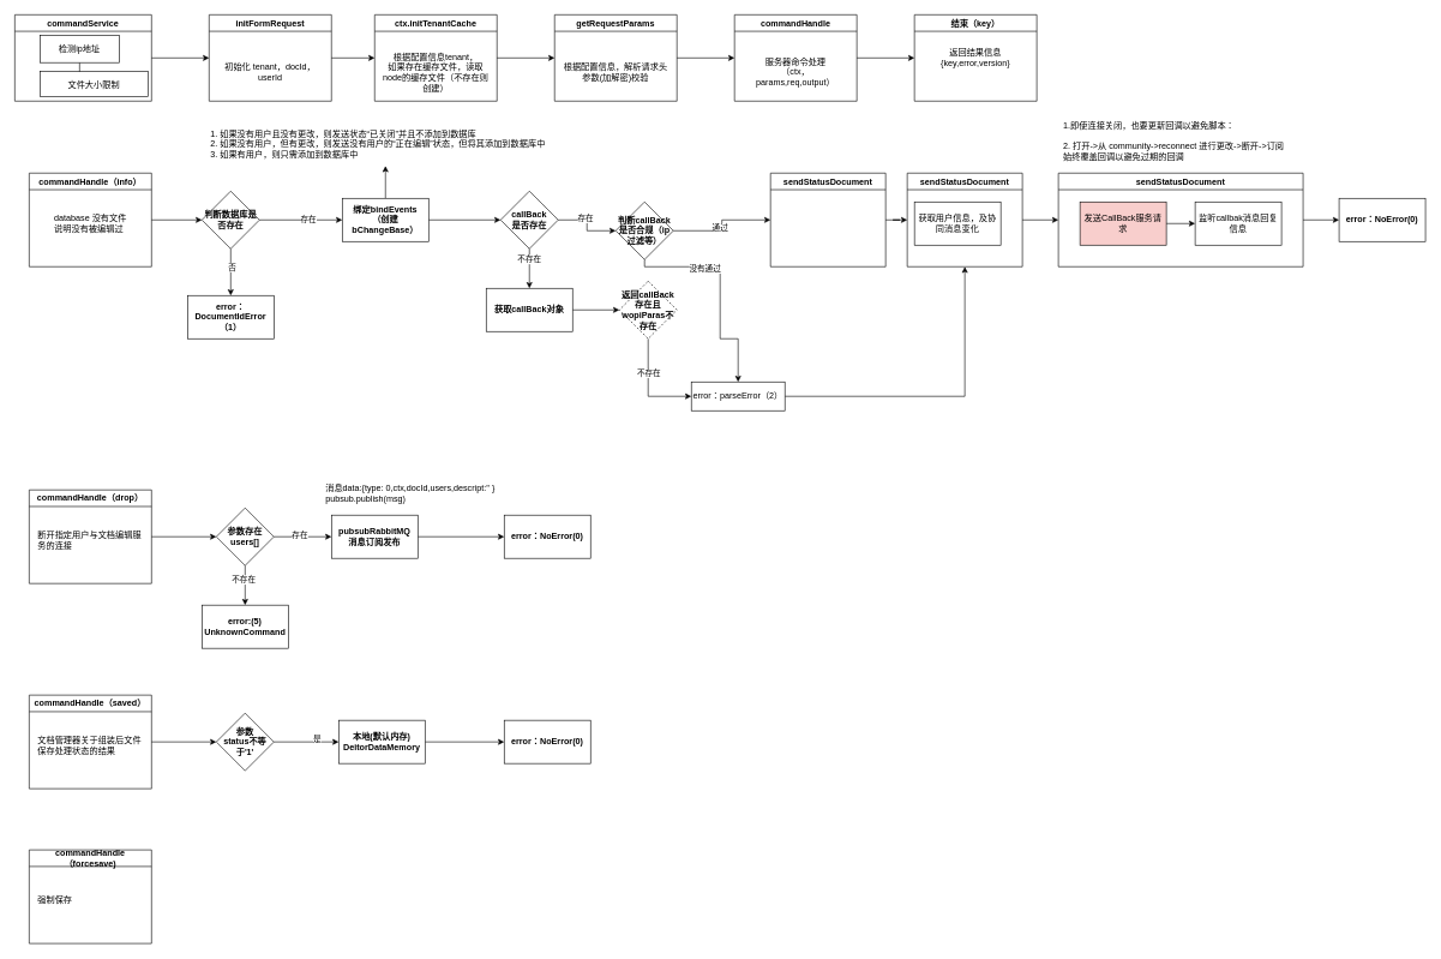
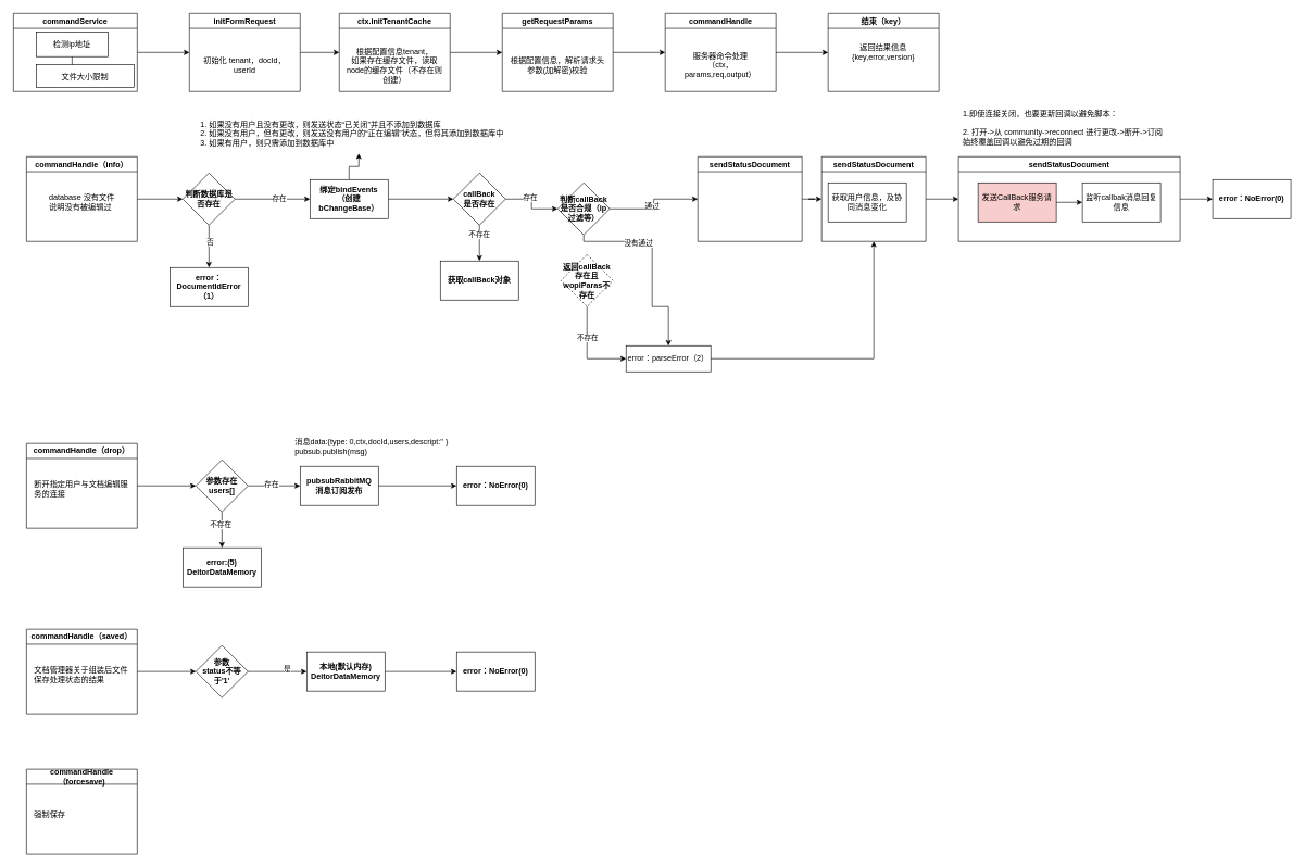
- <mxCell id="37" value="1. 如果没有用户且没有更改，则发送状态“已关闭”并且不添加到数据库&lt;br style=&quot;border-color: var(--border-color);&quot;&gt;&lt;span style=&quot;&quot;&gt;2. 如果没有用户，但有更改，则发送没有用户的“正在编辑”状态，但将其添加到数据库中&lt;/span&gt;&lt;br style=&quot;border-color: var(--border-color);&quot;&gt;&lt;span style=&quot;&quot;&gt;3. 如果有用户，则只需添加到数据库中&lt;/span&gt;" style="text;html=1;align=left;verticalAlign=middle;resizable=0;points=[];autosize=1;strokeColor=none;fillColor=none;" parent="1" vertex="1"><mxGeometry x="290" y="170" width="490" height="60" as="geometry" /></mxCell>
+ <mxCell id="37" value="1. 如果没有用户且没有更改，则发送状态“已关闭”并且不添加到数据库&lt;br style=&quot;border-color: var(--border-color);&quot;&gt;&lt;span style=&quot;&quot;&gt;2. 如果没有用户，但有更改，则发送没有用户的“正在编辑”状态，但将其添加到数据库中&lt;/span&gt;&lt;br style=&quot;border-color: var(--border-color);&quot;&gt;&lt;span style=&quot;&quot;&gt;3. 如果有用户，则只需添加到数据库中&lt;/span&gt;" style="text;html=1;align=left;verticalAlign=middle;resizable=0;points=[];autosize=1;strokeColor=none;fillColor=none;" parent="1" vertex="1"><mxGeometry x="305" y="175" width="490" height="60" as="geometry" /></mxCell>
- <mxCell id="51" value="" style="edgeStyle=orthogonalEdgeStyle;rounded=0;orthogonalLoop=1;jettySize=auto;html=1;" parent="1" source="52" target="55" edge="1"><mxGeometry relative="1" as="geometry" /></mxCell>
- <mxCell id="78" value="error:(5)&lt;br&gt;UnknownCommand" style="whiteSpace=wrap;html=1;fontStyle=1;startSize=23;" vertex="1" parent="1"><mxGeometry x="280" y="840" width="120" height="60" as="geometry" /></mxCell>
+ <mxCell id="78" value="error:(5)&lt;br&gt;DeitorDataMemory" style="whiteSpace=wrap;html=1;fontStyle=1;startSize=23;" vertex="1" parent="1"><mxGeometry x="280" y="840" width="120" height="60" as="geometry" /></mxCell>
